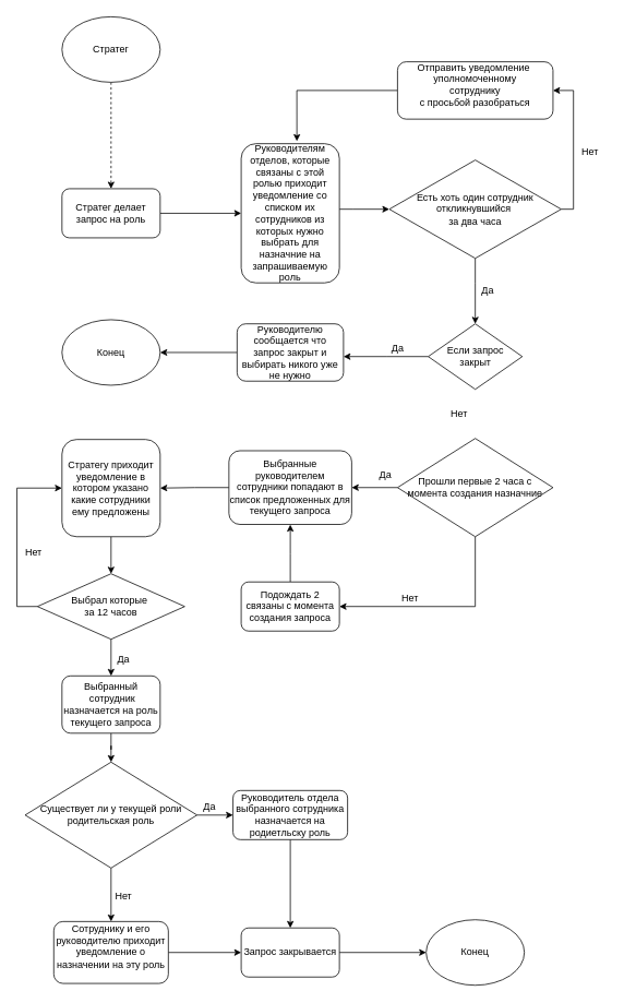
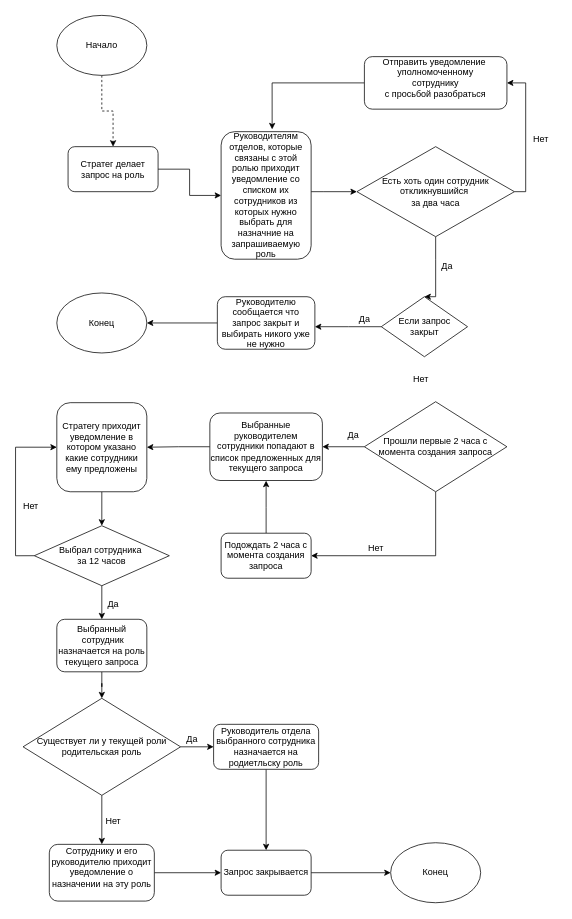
- <mxCell id="25" value="Стратег" style="ellipse;whiteSpace=wrap;html=1;" parent="1" vertex="1"><mxGeometry x="75" y="20" width="120" height="80" as="geometry" /></mxCell>
+ <mxCell id="25" value="Начало" style="ellipse;whiteSpace=wrap;html=1;" parent="1" vertex="1"><mxGeometry x="75" y="20" width="120" height="80" as="geometry" /></mxCell>
- <mxCell id="3" value="Стратег делает запрос на роль" style="rounded=1;whiteSpace=wrap;html=1;" parent="1" vertex="1"><mxGeometry x="75" y="230" width="120" height="60" as="geometry" /></mxCell>
+ <mxCell id="3" value="Стратег делает запрос на роль" style="rounded=1;whiteSpace=wrap;html=1;" parent="1" vertex="1"><mxGeometry x="90" y="195" width="120" height="60" as="geometry" /></mxCell>
- <mxCell id="20" value="Если запрос &lt;br&gt;закрыт" style="rhombus;whiteSpace=wrap;html=1;" parent="1" vertex="1"><mxGeometry x="522.5" y="395" width="115" height="80" as="geometry" /></mxCell>
+ <mxCell id="20" value="Если запрос &lt;br&gt;закрыт" style="rhombus;whiteSpace=wrap;html=1;" parent="1" vertex="1"><mxGeometry x="507.5" y="395" width="115" height="80" as="geometry" /></mxCell>
- <mxCell id="28" value="Прошли первые 2 часа с момента создания назначние" style="rhombus;whiteSpace=wrap;html=1;" vertex="1" parent="1"><mxGeometry x="485" y="535" width="190" height="120" as="geometry" /></mxCell>
+ <mxCell id="28" value="Прошли первые 2 часа с момента создания запроса" style="rhombus;whiteSpace=wrap;html=1;" vertex="1" parent="1"><mxGeometry x="485" y="535" width="190" height="120" as="geometry" /></mxCell>
- <mxCell id="33" value="Выбрал которые&amp;nbsp;&lt;br&gt;за 12 часов" style="rhombus;whiteSpace=wrap;html=1;" vertex="1" parent="1"><mxGeometry x="45" y="700.25" width="180" height="80" as="geometry" /></mxCell>
+ <mxCell id="33" value="Выбрал сотрудника&amp;nbsp;&lt;br&gt;за 12 часов" style="rhombus;whiteSpace=wrap;html=1;" vertex="1" parent="1"><mxGeometry x="45" y="700.25" width="180" height="80" as="geometry" /></mxCell>
- <mxCell id="38" value="Подождать 2 связаны с момента создания запроса" style="rounded=1;whiteSpace=wrap;html=1;" vertex="1" parent="1"><mxGeometry x="294" y="710.25" width="120" height="60" as="geometry" /></mxCell>
+ <mxCell id="38" value="Подождать 2 часа с момента создания запроса" style="rounded=1;whiteSpace=wrap;html=1;" vertex="1" parent="1"><mxGeometry x="294" y="710.25" width="120" height="60" as="geometry" /></mxCell>
